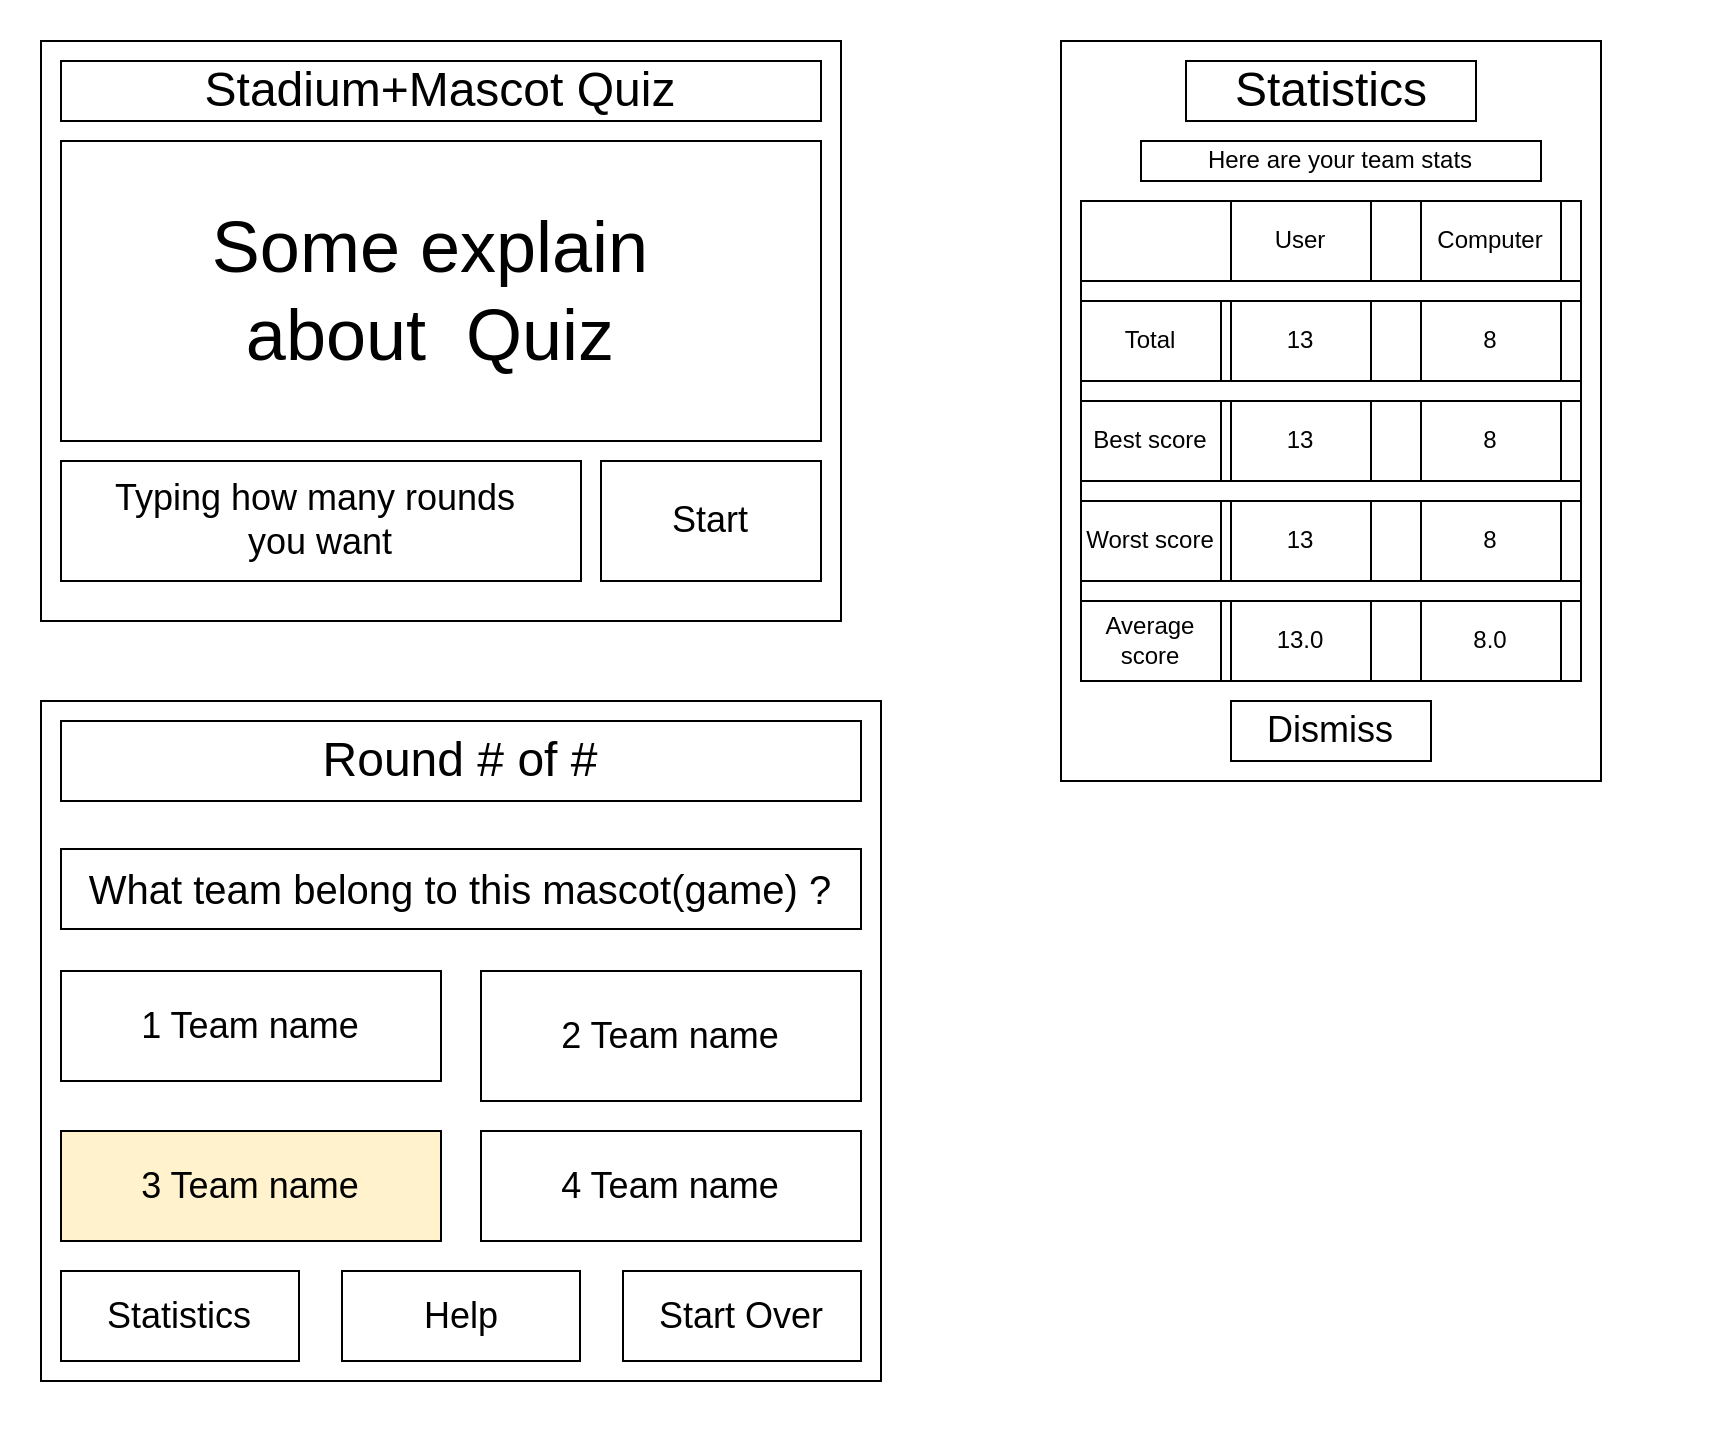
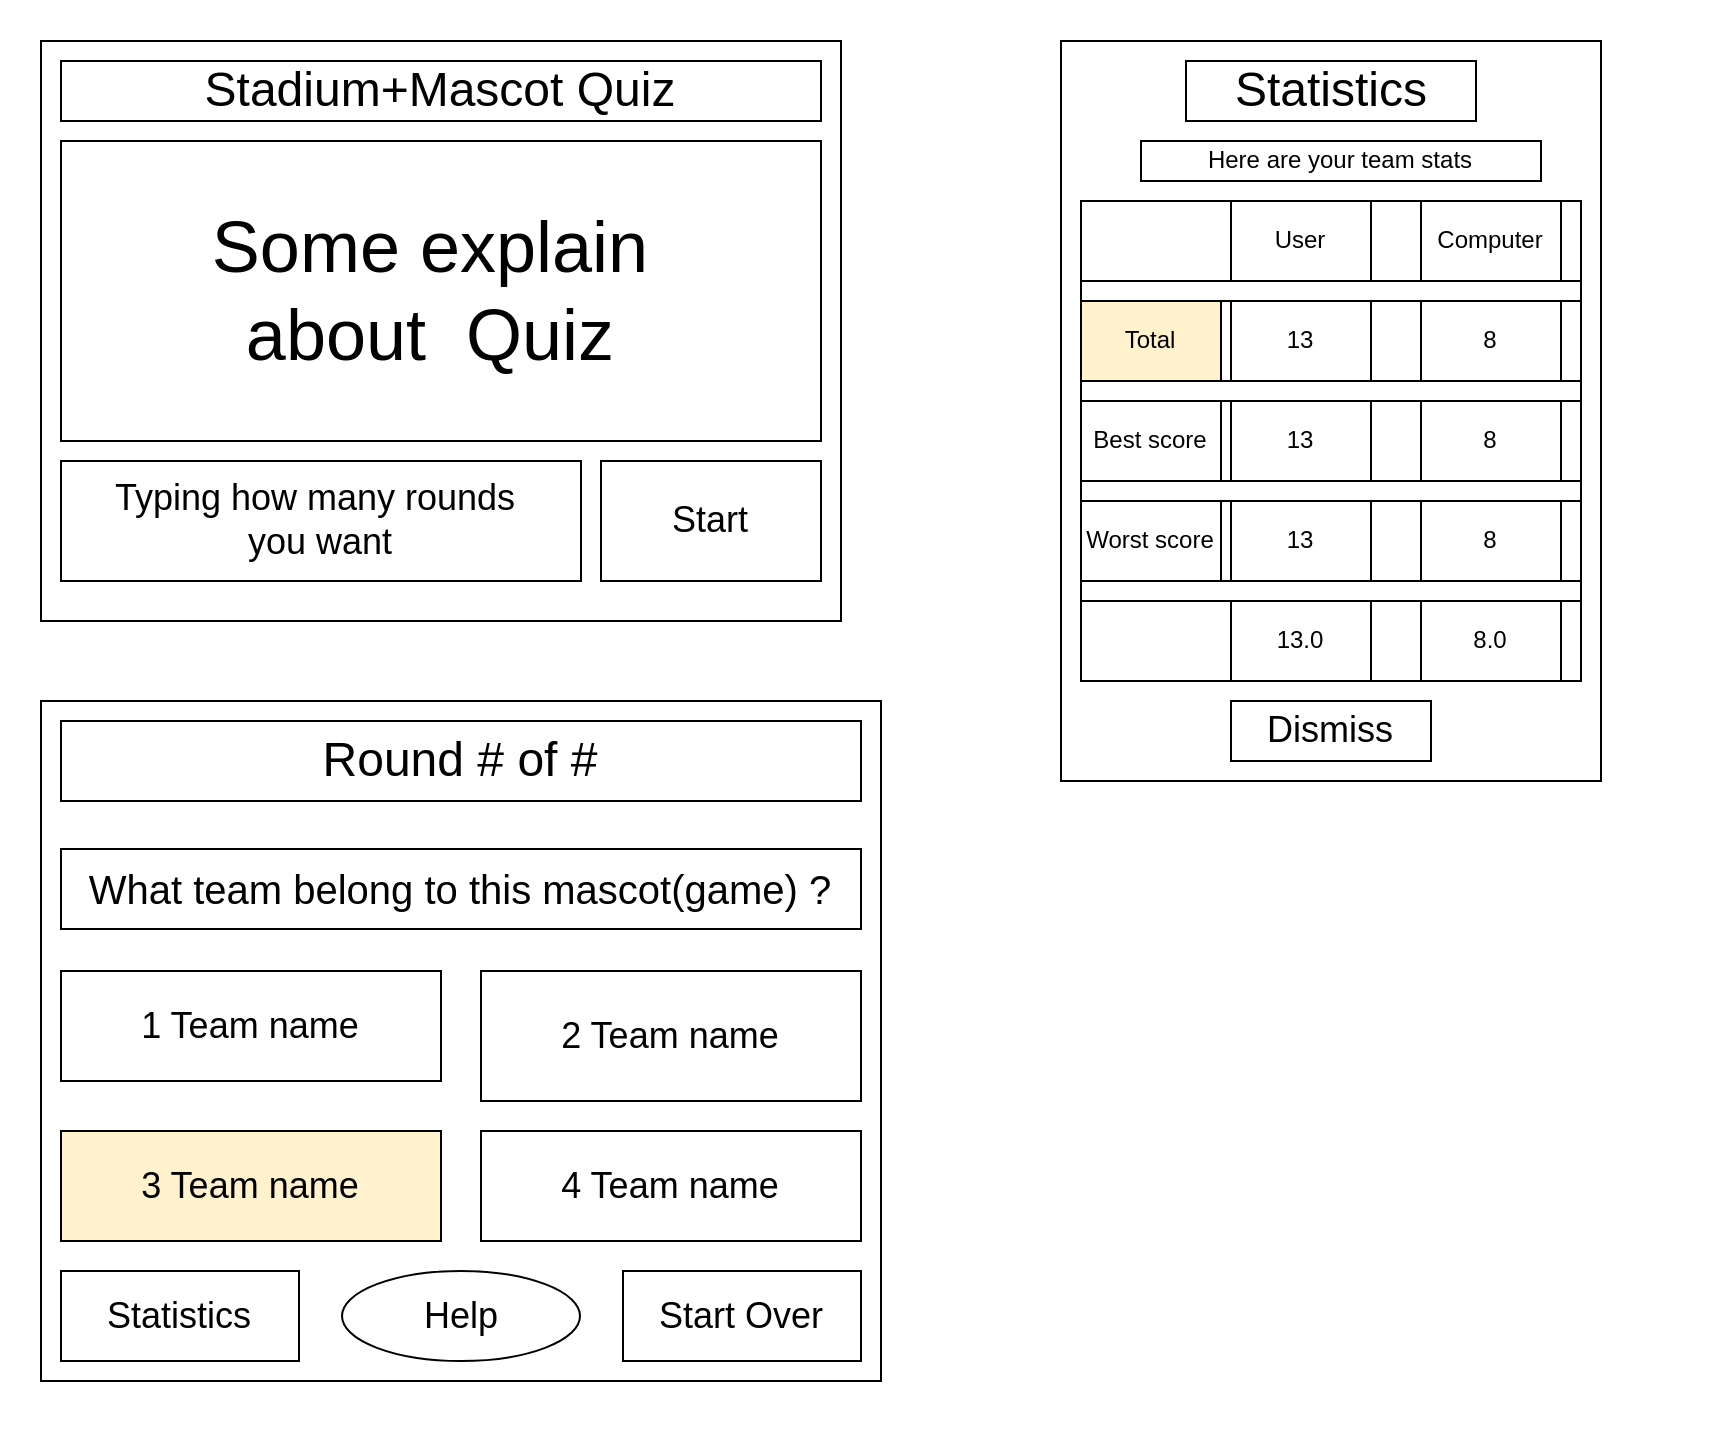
- <mxCell id="12" value="Total" style="rounded=0;whiteSpace=wrap;html=1;" vertex="1" parent="1"><mxGeometry x="540" y="150" width="70" height="40" as="geometry" /></mxCell>
+ <mxCell id="12" value="Total" style="rounded=0;whiteSpace=wrap;html=1;fillColor=#fff2cc;" vertex="1" parent="1"><mxGeometry x="540" y="150" width="70" height="40" as="geometry" /></mxCell>
- <mxCell id="16" value="Average score" style="rounded=0;whiteSpace=wrap;html=1;" vertex="1" parent="1"><mxGeometry x="540" y="300" width="70" height="40" as="geometry" /></mxCell>
- <mxCell id="42" value="&lt;span style=&quot;font-size: 18px;&quot;&gt;Help&lt;/span&gt;" style="rounded=0;whiteSpace=wrap;html=1;" vertex="1" parent="1"><mxGeometry x="170.5" y="635" width="119" height="45" as="geometry" /></mxCell>
+ <mxCell id="42" value="&lt;span style=&quot;font-size: 18px;&quot;&gt;Help&lt;/span&gt;" style="ellipse;whiteSpace=wrap;html=1;" vertex="1" parent="1"><mxGeometry x="170.5" y="635" width="119" height="45" as="geometry" /></mxCell>
